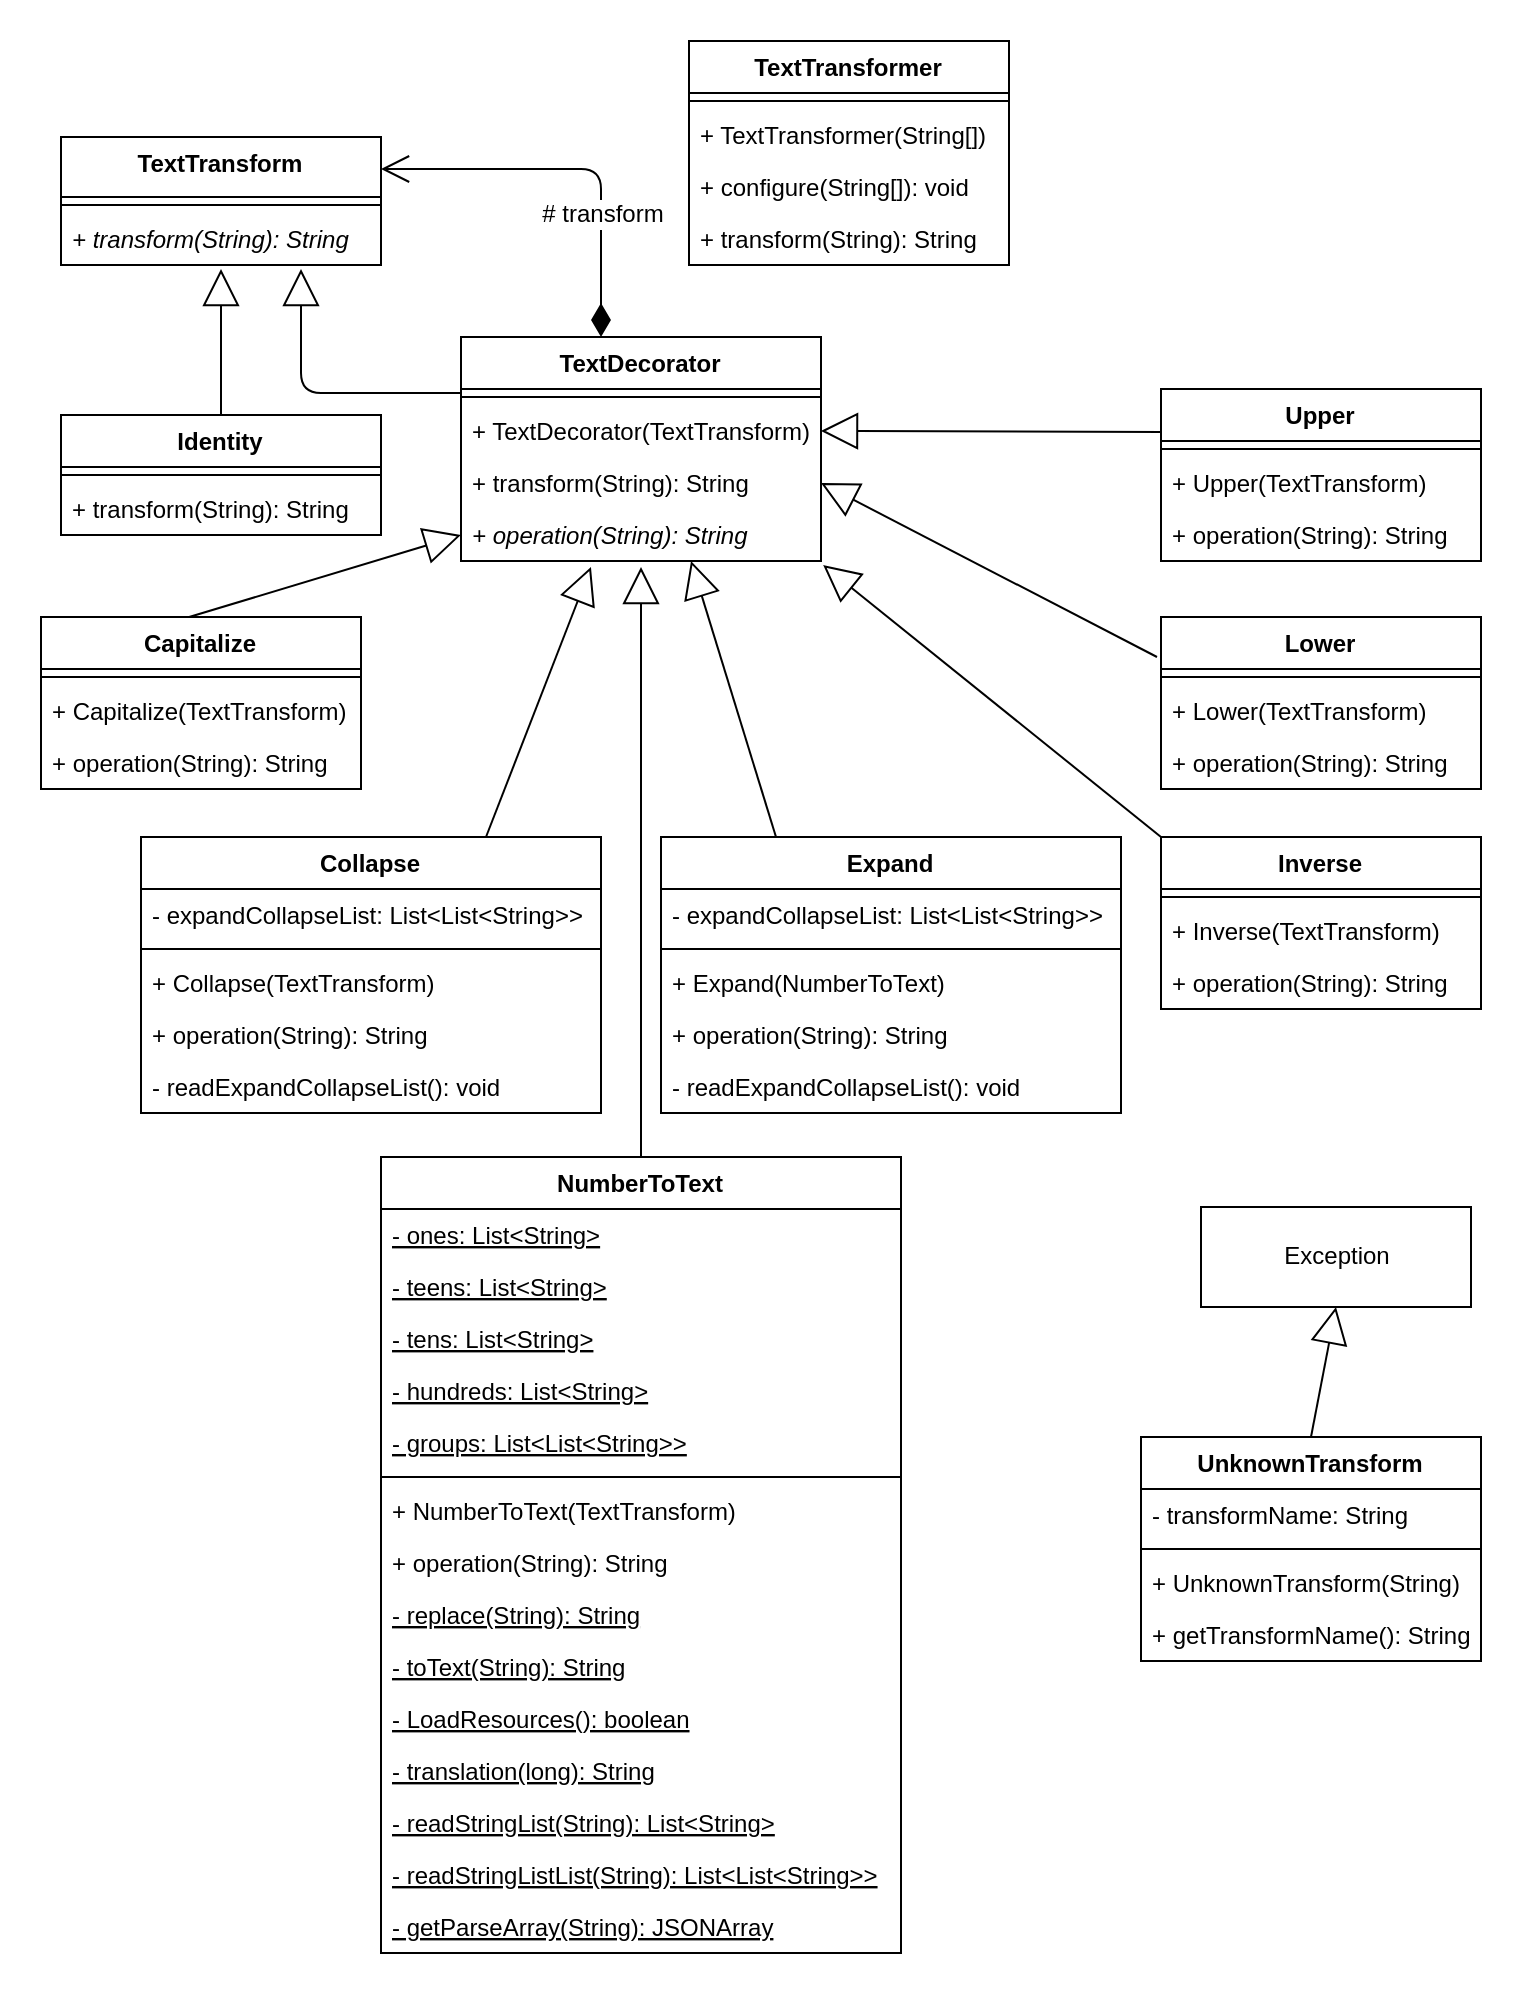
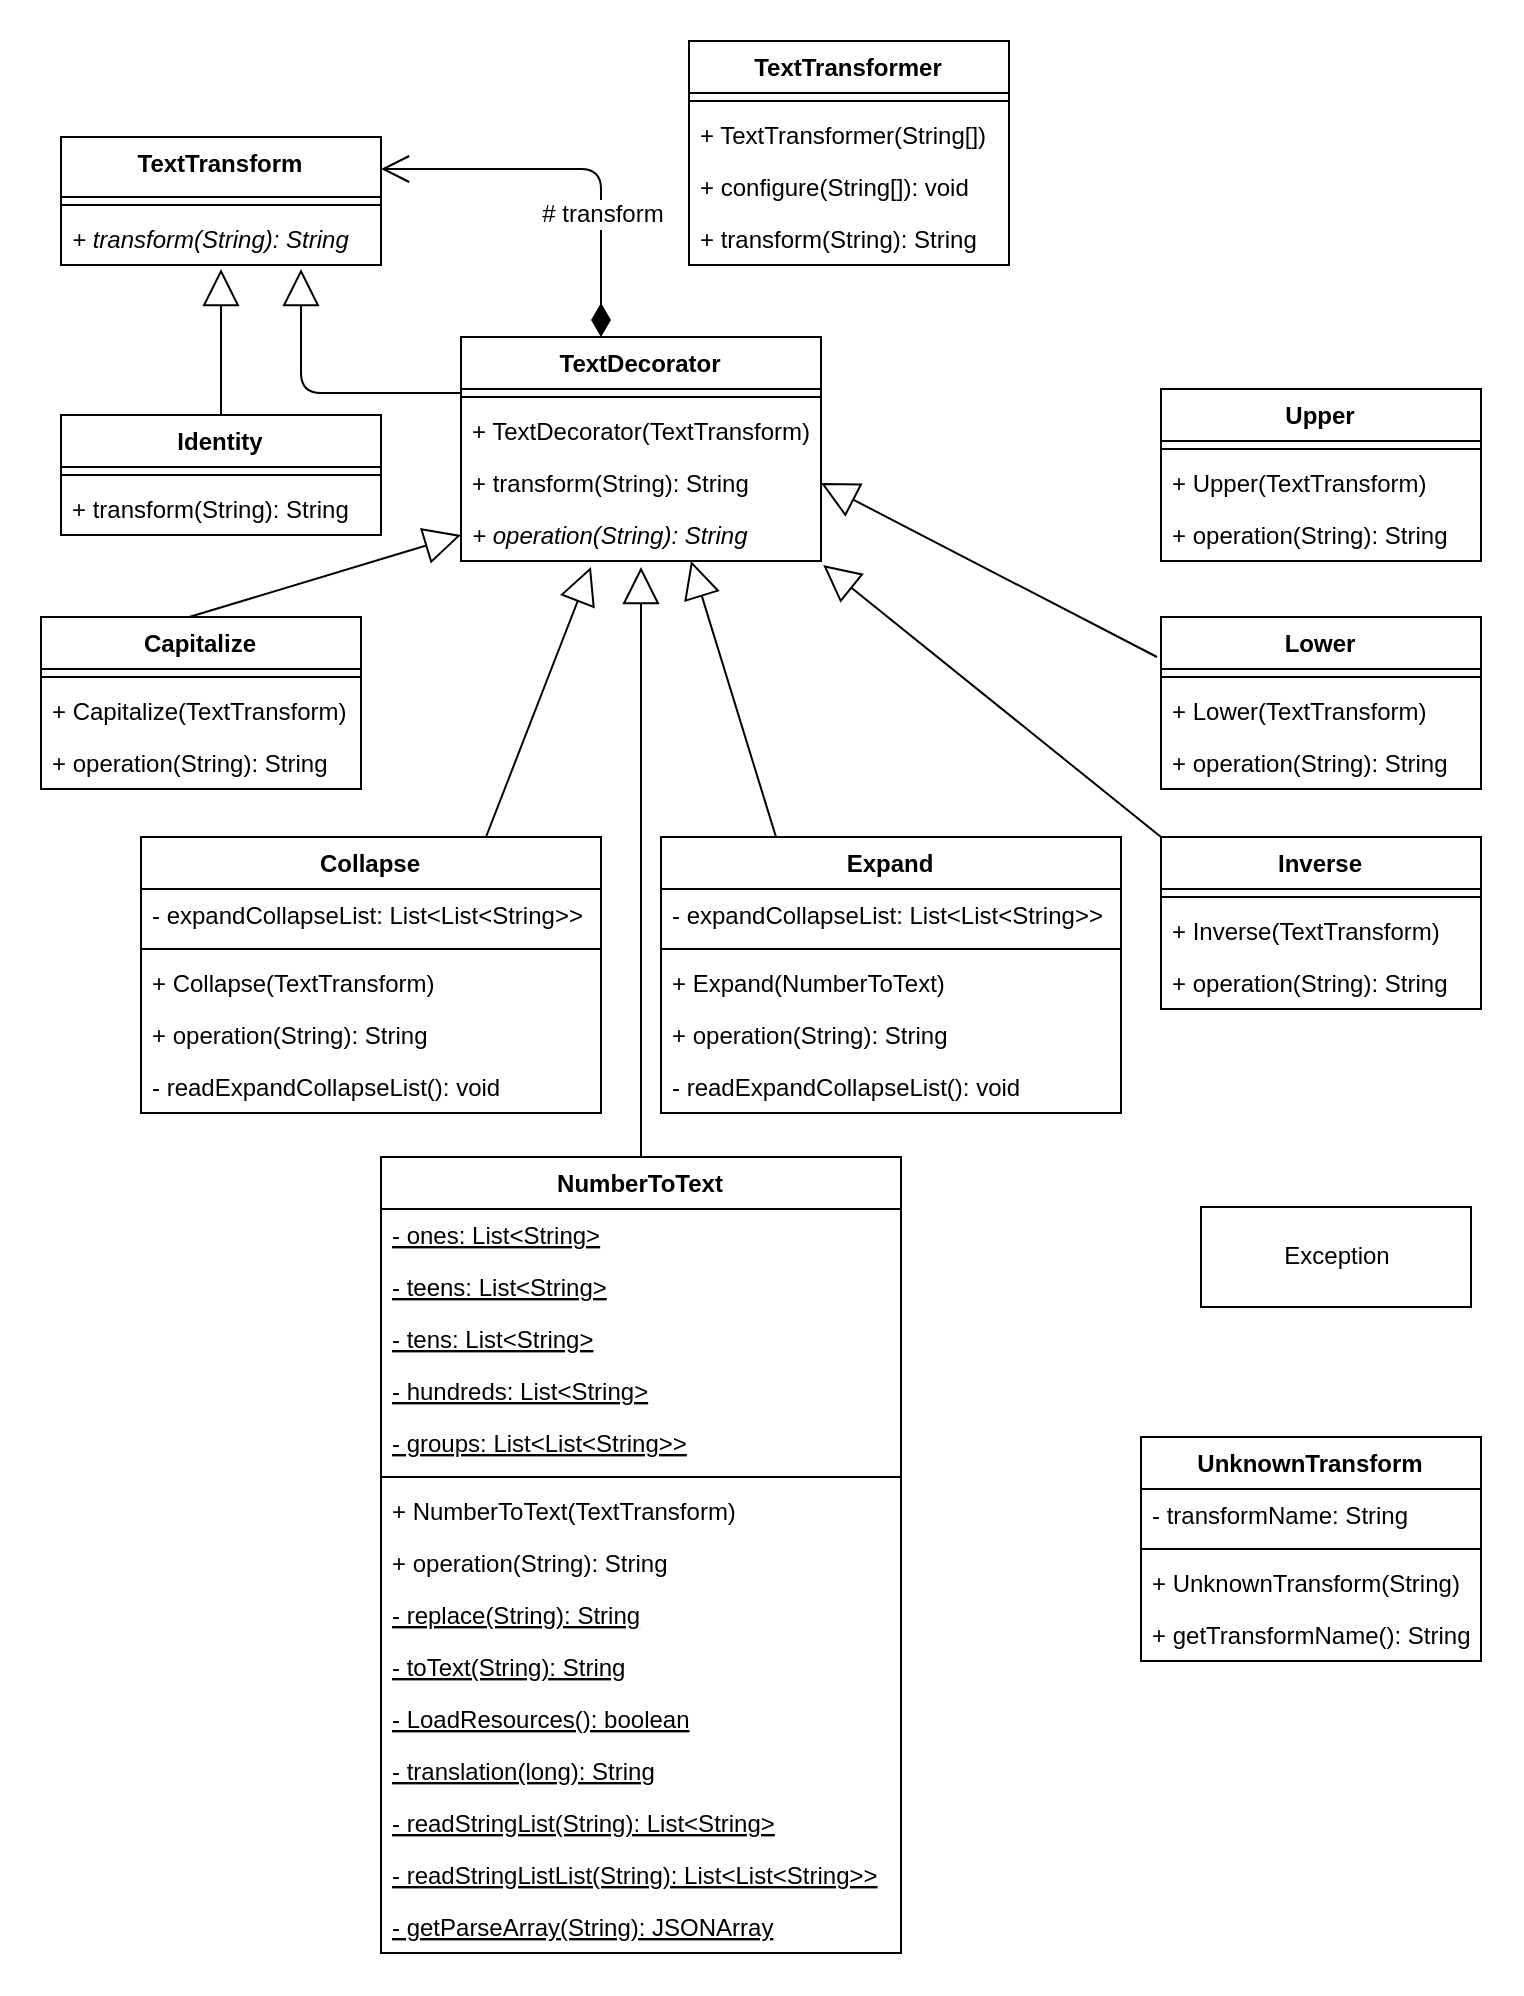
- <mxCell id="67" value="" style="endArrow=block;endSize=16;endFill=0;html=1;fontSize=12;entryX=1;entryY=0.5;entryDx=0;entryDy=0;exitX=0;exitY=0.25;exitDx=0;exitDy=0;" edge="1" parent="1" source="44" target="9"><mxGeometry width="160" relative="1" as="geometry"><mxPoint x="560" y="218" as="sourcePoint" /><mxPoint x="431.08" y="138.002" as="targetPoint" /><Array as="points" /></mxGeometry></mxCell>
- <mxCell id="79" value="" style="endArrow=block;endSize=16;endFill=0;html=1;fontSize=12;exitX=0.5;exitY=0;exitDx=0;exitDy=0;entryX=0.5;entryY=1;entryDx=0;entryDy=0;" edge="1" parent="1" source="73" target="78"><mxGeometry width="160" relative="1" as="geometry"><mxPoint x="397.5" y="428" as="sourcePoint" /><mxPoint x="355.02" y="290" as="targetPoint" /><Array as="points" /></mxGeometry></mxCell>
